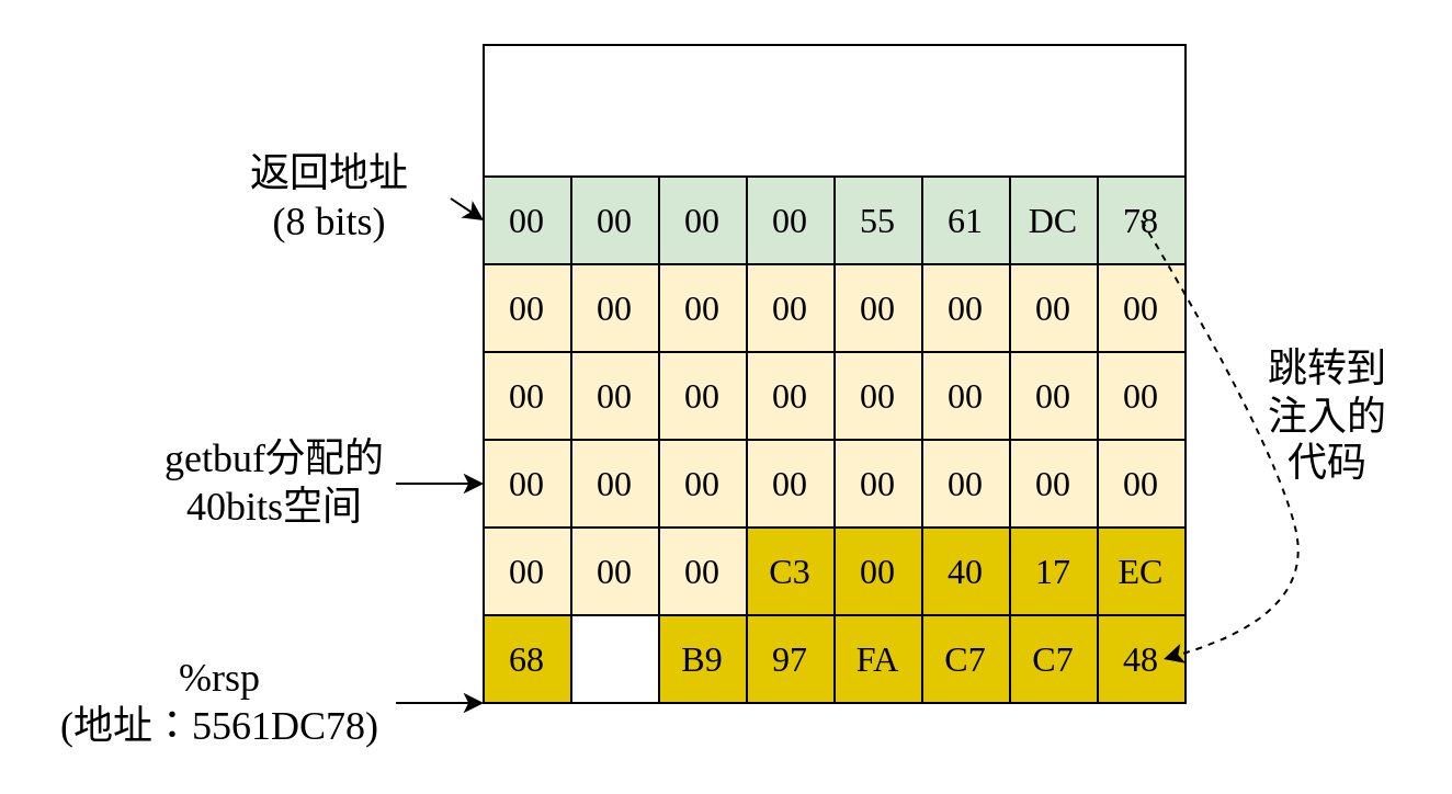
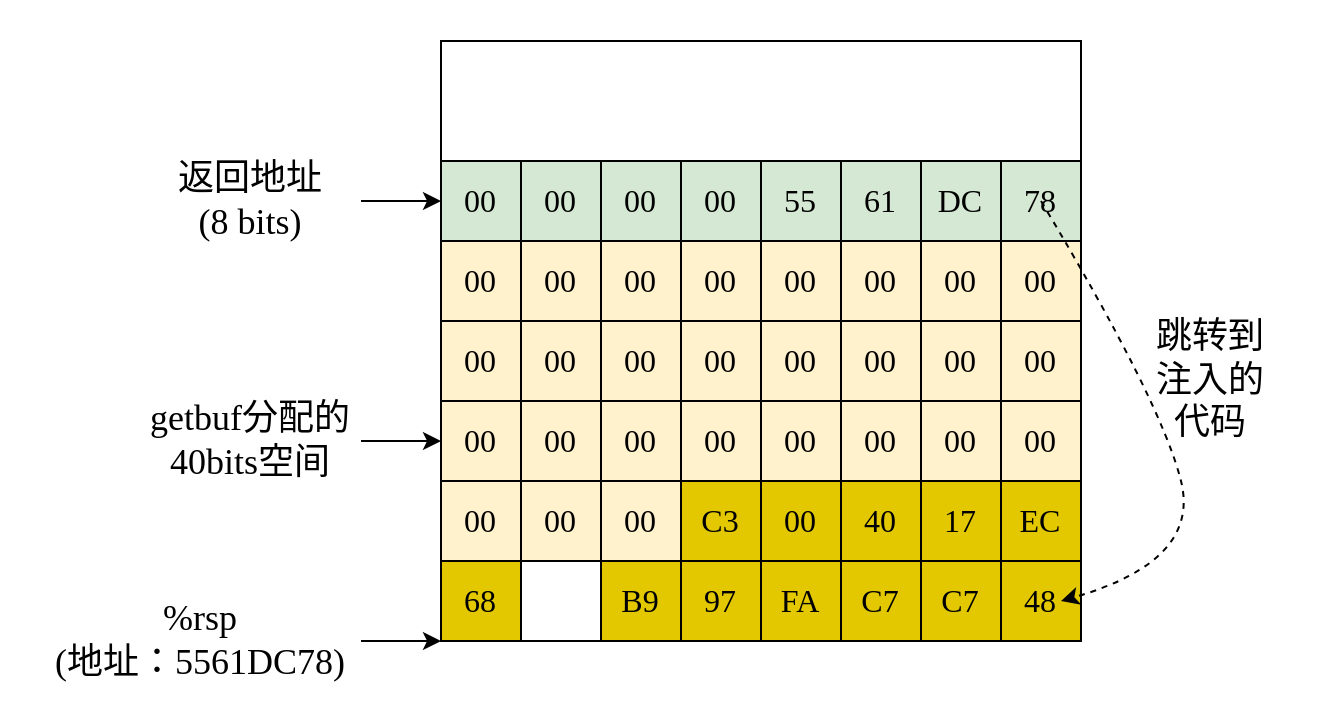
- <mxCell id="8" value="&lt;font face=&quot;思源黑体&quot;&gt;返回地址&lt;br&gt;(8 bits)&lt;/font&gt;" style="text;html=1;strokeColor=none;fillColor=none;align=center;verticalAlign=middle;whiteSpace=wrap;rounded=0;fontSize=18;fontFamily=JetBrains Mono;" parent="1" vertex="1"><mxGeometry x="95" y="75" width="110" height="30" as="geometry" /></mxCell>
+ <mxCell id="8" value="&lt;font face=&quot;思源黑体&quot;&gt;返回地址&lt;br&gt;(8 bits)&lt;/font&gt;" style="text;html=1;strokeColor=none;fillColor=none;align=center;verticalAlign=middle;whiteSpace=wrap;rounded=0;fontSize=18;fontFamily=JetBrains Mono;" parent="1" vertex="1"><mxGeometry x="70" y="85" width="110" height="30" as="geometry" /></mxCell>
